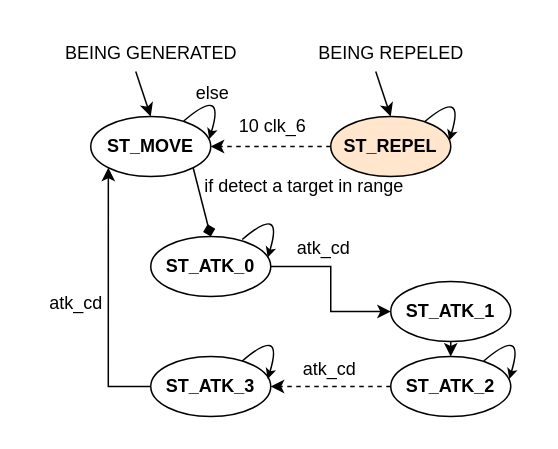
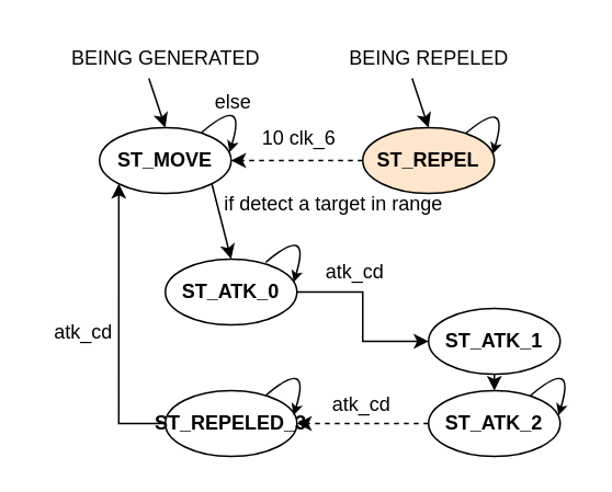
- <mxCell id="2" style="rounded=0;orthogonalLoop=1;jettySize=auto;html=1;exitX=1;exitY=1;exitDx=0;exitDy=0;entryX=0.5;entryY=0;entryDx=0;entryDy=0;endArrow=diamond;" parent="1" source="3" target="5" edge="1"><mxGeometry relative="1" as="geometry" /></mxCell>
+ <mxCell id="2" style="rounded=0;orthogonalLoop=1;jettySize=auto;html=1;exitX=1;exitY=1;exitDx=0;exitDy=0;entryX=0.5;entryY=0;entryDx=0;entryDy=0;" parent="1" source="3" target="5" edge="1"><mxGeometry relative="1" as="geometry" /></mxCell>
- <mxCell id="12" value="&lt;b&gt;ST_ATK_3&lt;/b&gt;" style="ellipse;whiteSpace=wrap;html=1;" parent="1" vertex="1"><mxGeometry x="100" y="237" width="80" height="40" as="geometry" /></mxCell>
+ <mxCell id="12" value="&lt;b&gt;ST_REPELED_3&lt;/b&gt;" style="ellipse;whiteSpace=wrap;html=1;" parent="1" vertex="1"><mxGeometry x="100" y="237" width="80" height="40" as="geometry" /></mxCell>
